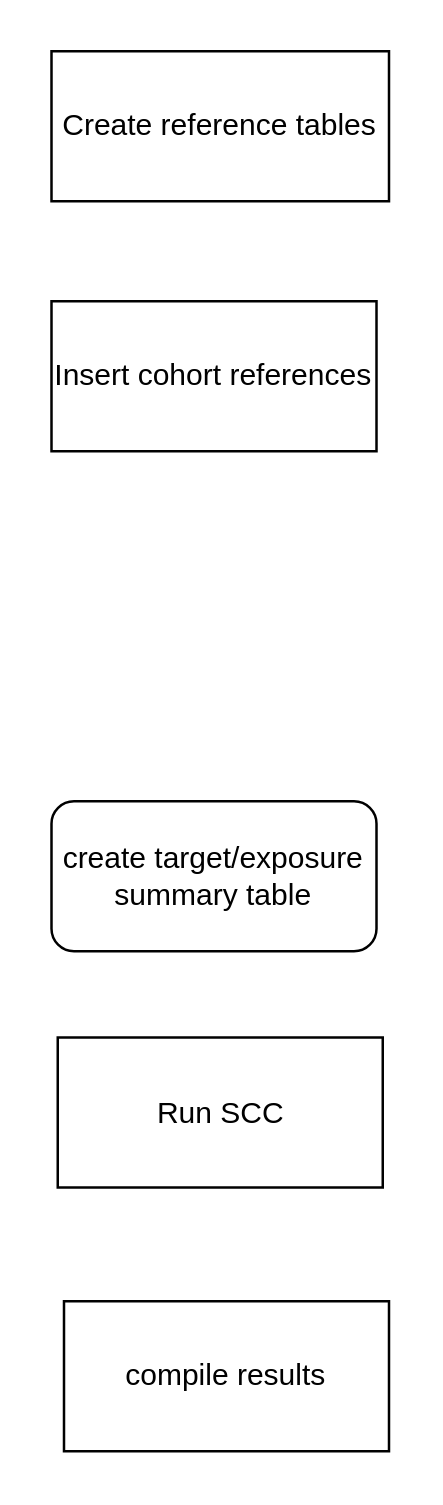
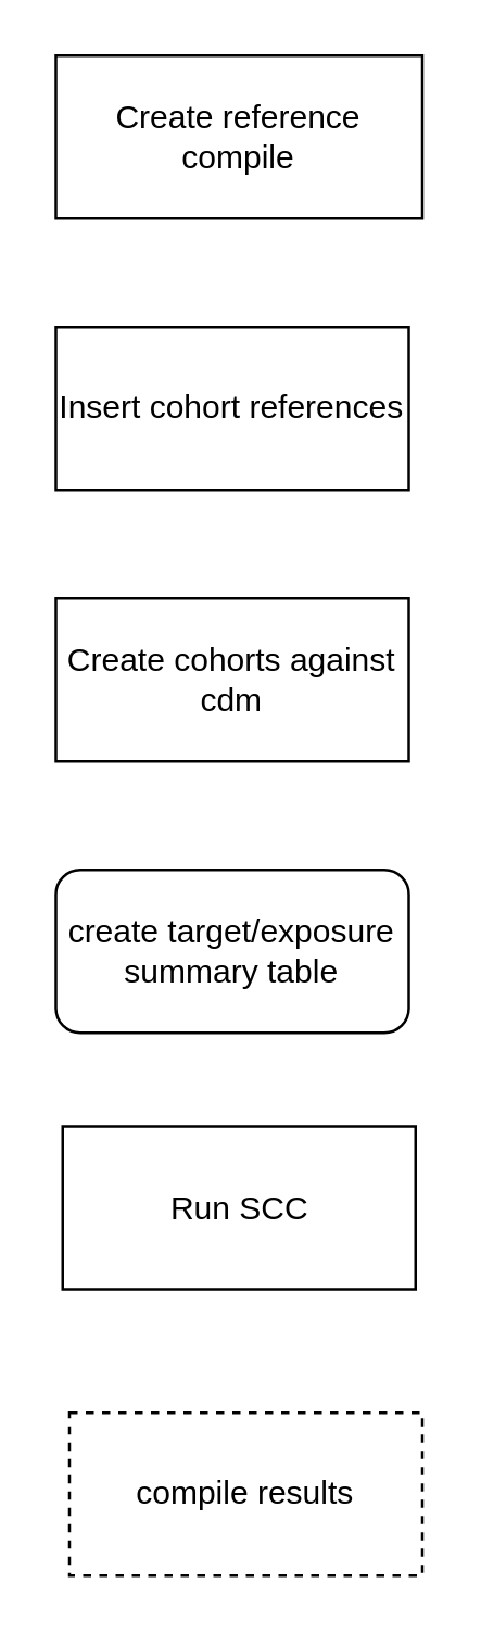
- <mxCell id="2" value="Create reference tables" style="rounded=0;whiteSpace=wrap;html=1;" vertex="1" parent="1"><mxGeometry x="20" y="20" width="135" height="60" as="geometry" /></mxCell>
+ <mxCell id="2" value="Create reference compile" style="rounded=0;whiteSpace=wrap;html=1;" vertex="1" parent="1"><mxGeometry x="20" y="20" width="135" height="60" as="geometry" /></mxCell>
+ <mxCell id="4" value="Create cohorts against cdm" style="rounded=0;whiteSpace=wrap;html=1;" vertex="1" parent="1"><mxGeometry x="20" y="220" width="130" height="60" as="geometry" /></mxCell>
- <mxCell id="7" value="compile results" style="rounded=0;whiteSpace=wrap;html=1;" vertex="1" parent="1"><mxGeometry x="25" y="520" width="130" height="60" as="geometry" /></mxCell>
+ <mxCell id="7" value="compile results" style="rounded=0;whiteSpace=wrap;html=1;dashed=1;" vertex="1" parent="1"><mxGeometry x="25" y="520" width="130" height="60" as="geometry" /></mxCell>
